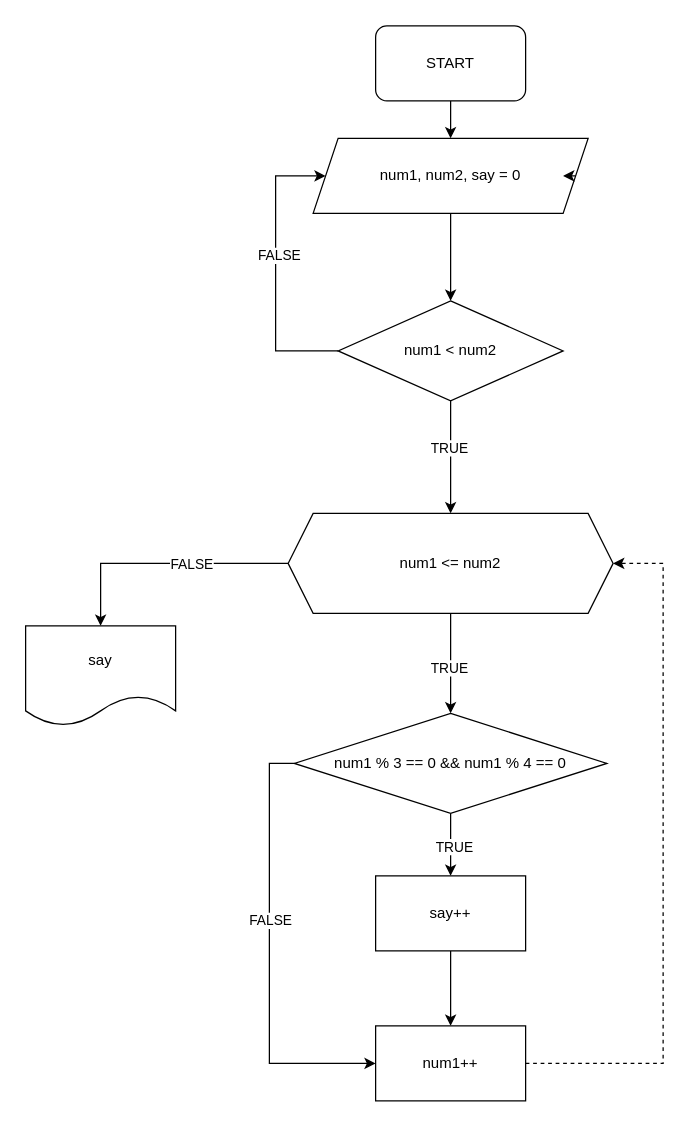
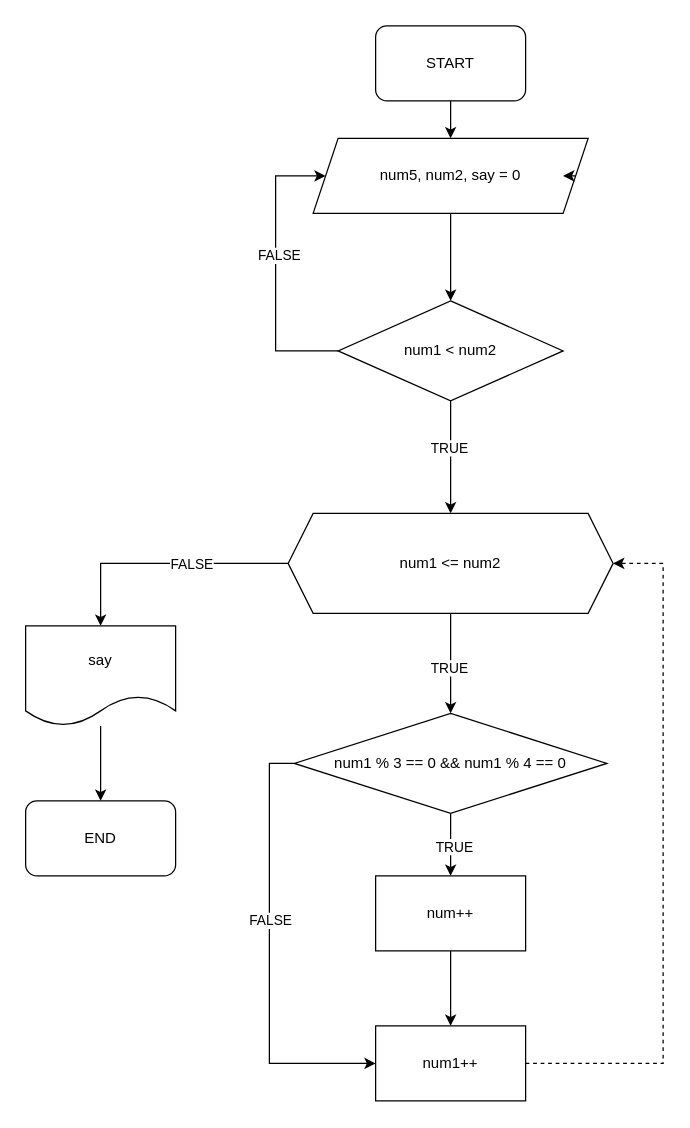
- <mxCell id="5" value="num1, num2, say = 0" style="shape=parallelogram;perimeter=parallelogramPerimeter;whiteSpace=wrap;html=1;fixedSize=1;" parent="1" vertex="1"><mxGeometry x="250" y="110" width="220" height="60" as="geometry" /></mxCell>
+ <mxCell id="5" value="num5, num2, say = 0" style="shape=parallelogram;perimeter=parallelogramPerimeter;whiteSpace=wrap;html=1;fixedSize=1;" parent="1" vertex="1"><mxGeometry x="250" y="110" width="220" height="60" as="geometry" /></mxCell>
+ <mxCell id="20" value="" style="edgeStyle=orthogonalEdgeStyle;rounded=0;orthogonalLoop=1;jettySize=auto;html=1;" parent="1" source="21" target="22" edge="1"><mxGeometry relative="1" as="geometry" /></mxCell>
+ <mxCell id="22" value="END" style="rounded=1;whiteSpace=wrap;html=1;" parent="1" vertex="1"><mxGeometry x="20" y="640" width="120" height="60" as="geometry" /></mxCell>
- <mxCell id="17" value="say++" style="rounded=0;whiteSpace=wrap;html=1;" parent="1" vertex="1"><mxGeometry x="300" y="700" width="120" height="60" as="geometry" /></mxCell>
+ <mxCell id="17" value="num++" style="rounded=0;whiteSpace=wrap;html=1;" parent="1" vertex="1"><mxGeometry x="300" y="700" width="120" height="60" as="geometry" /></mxCell>
